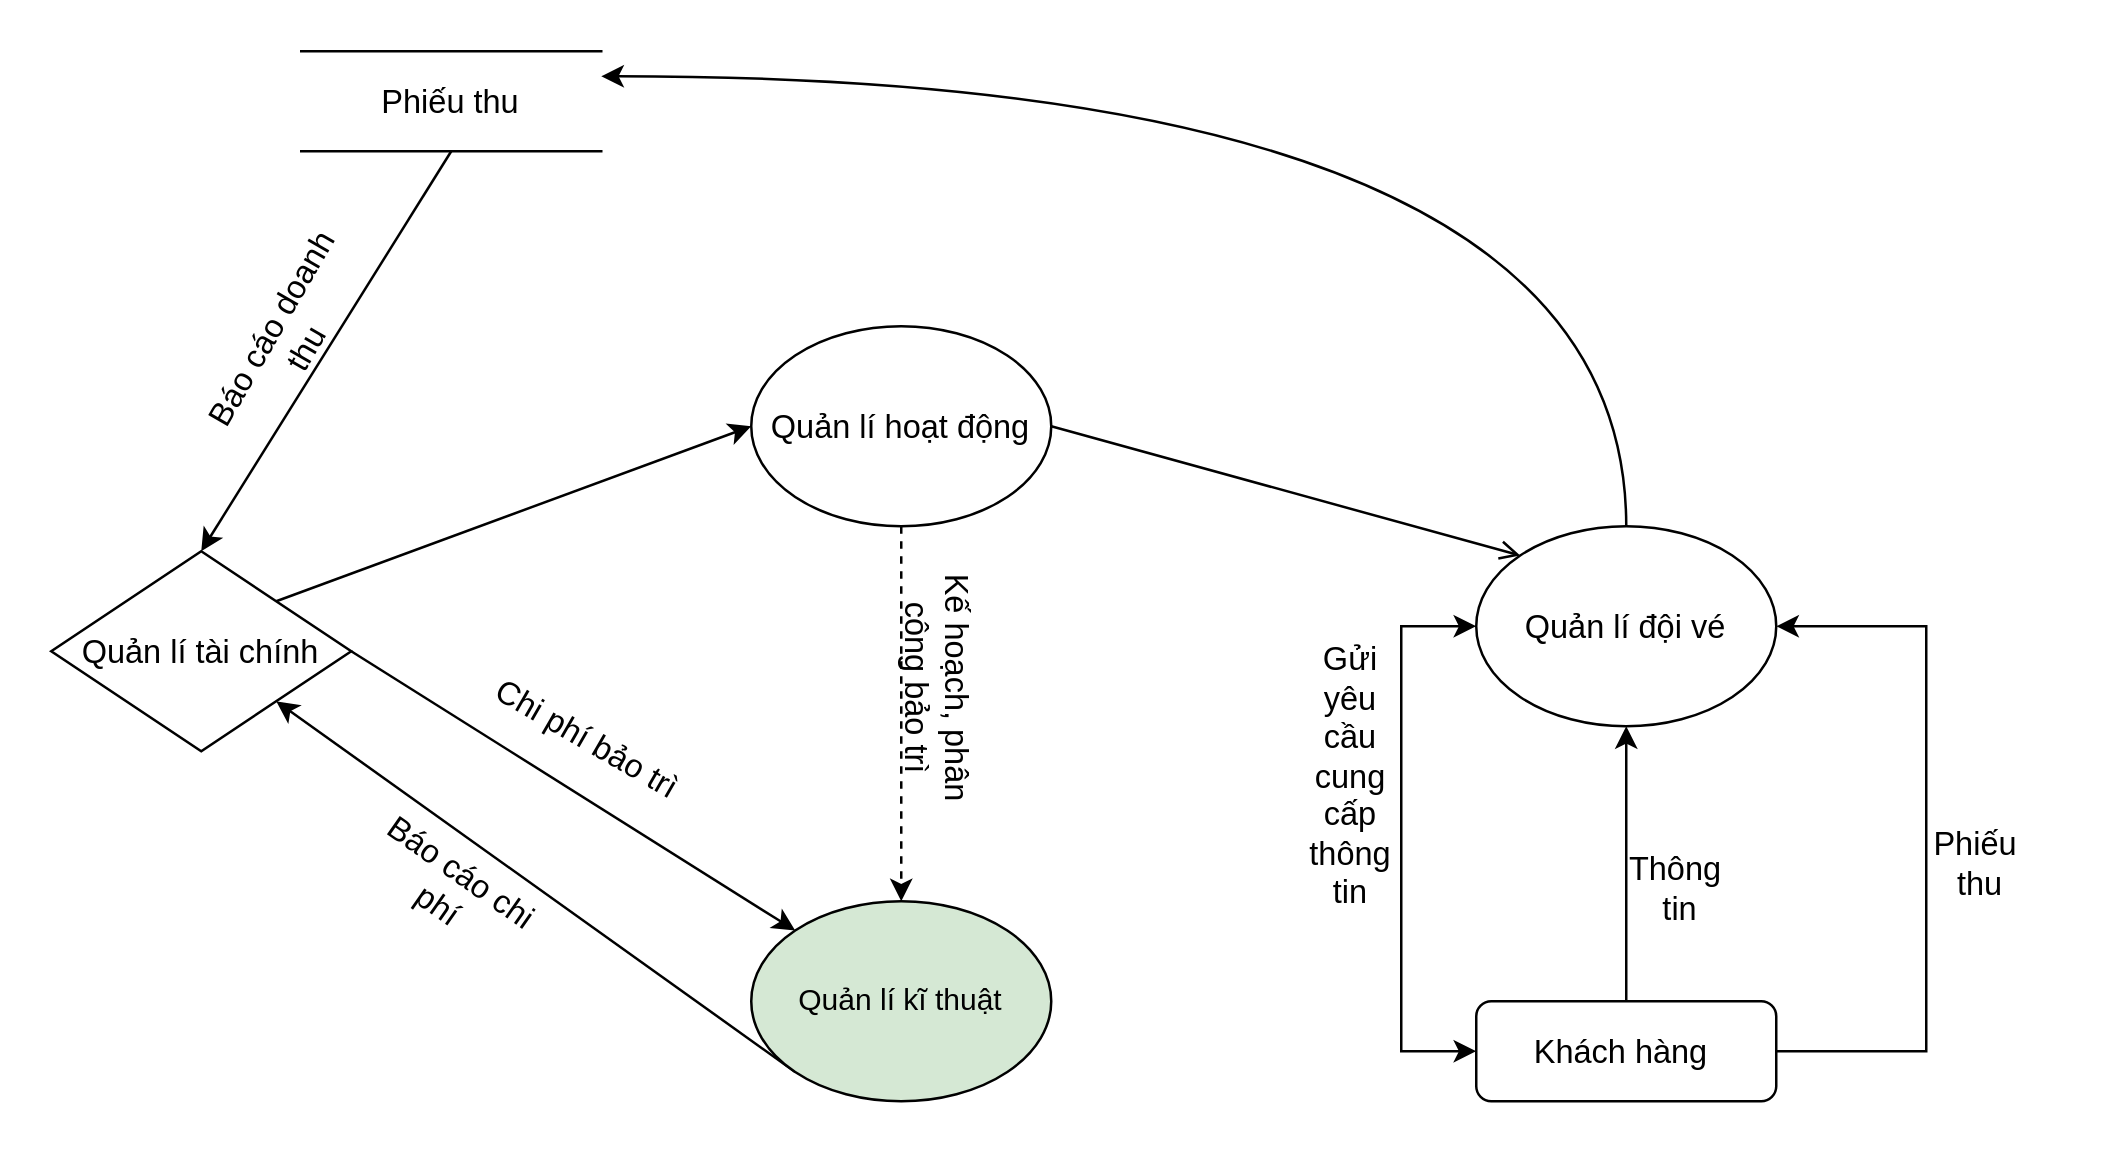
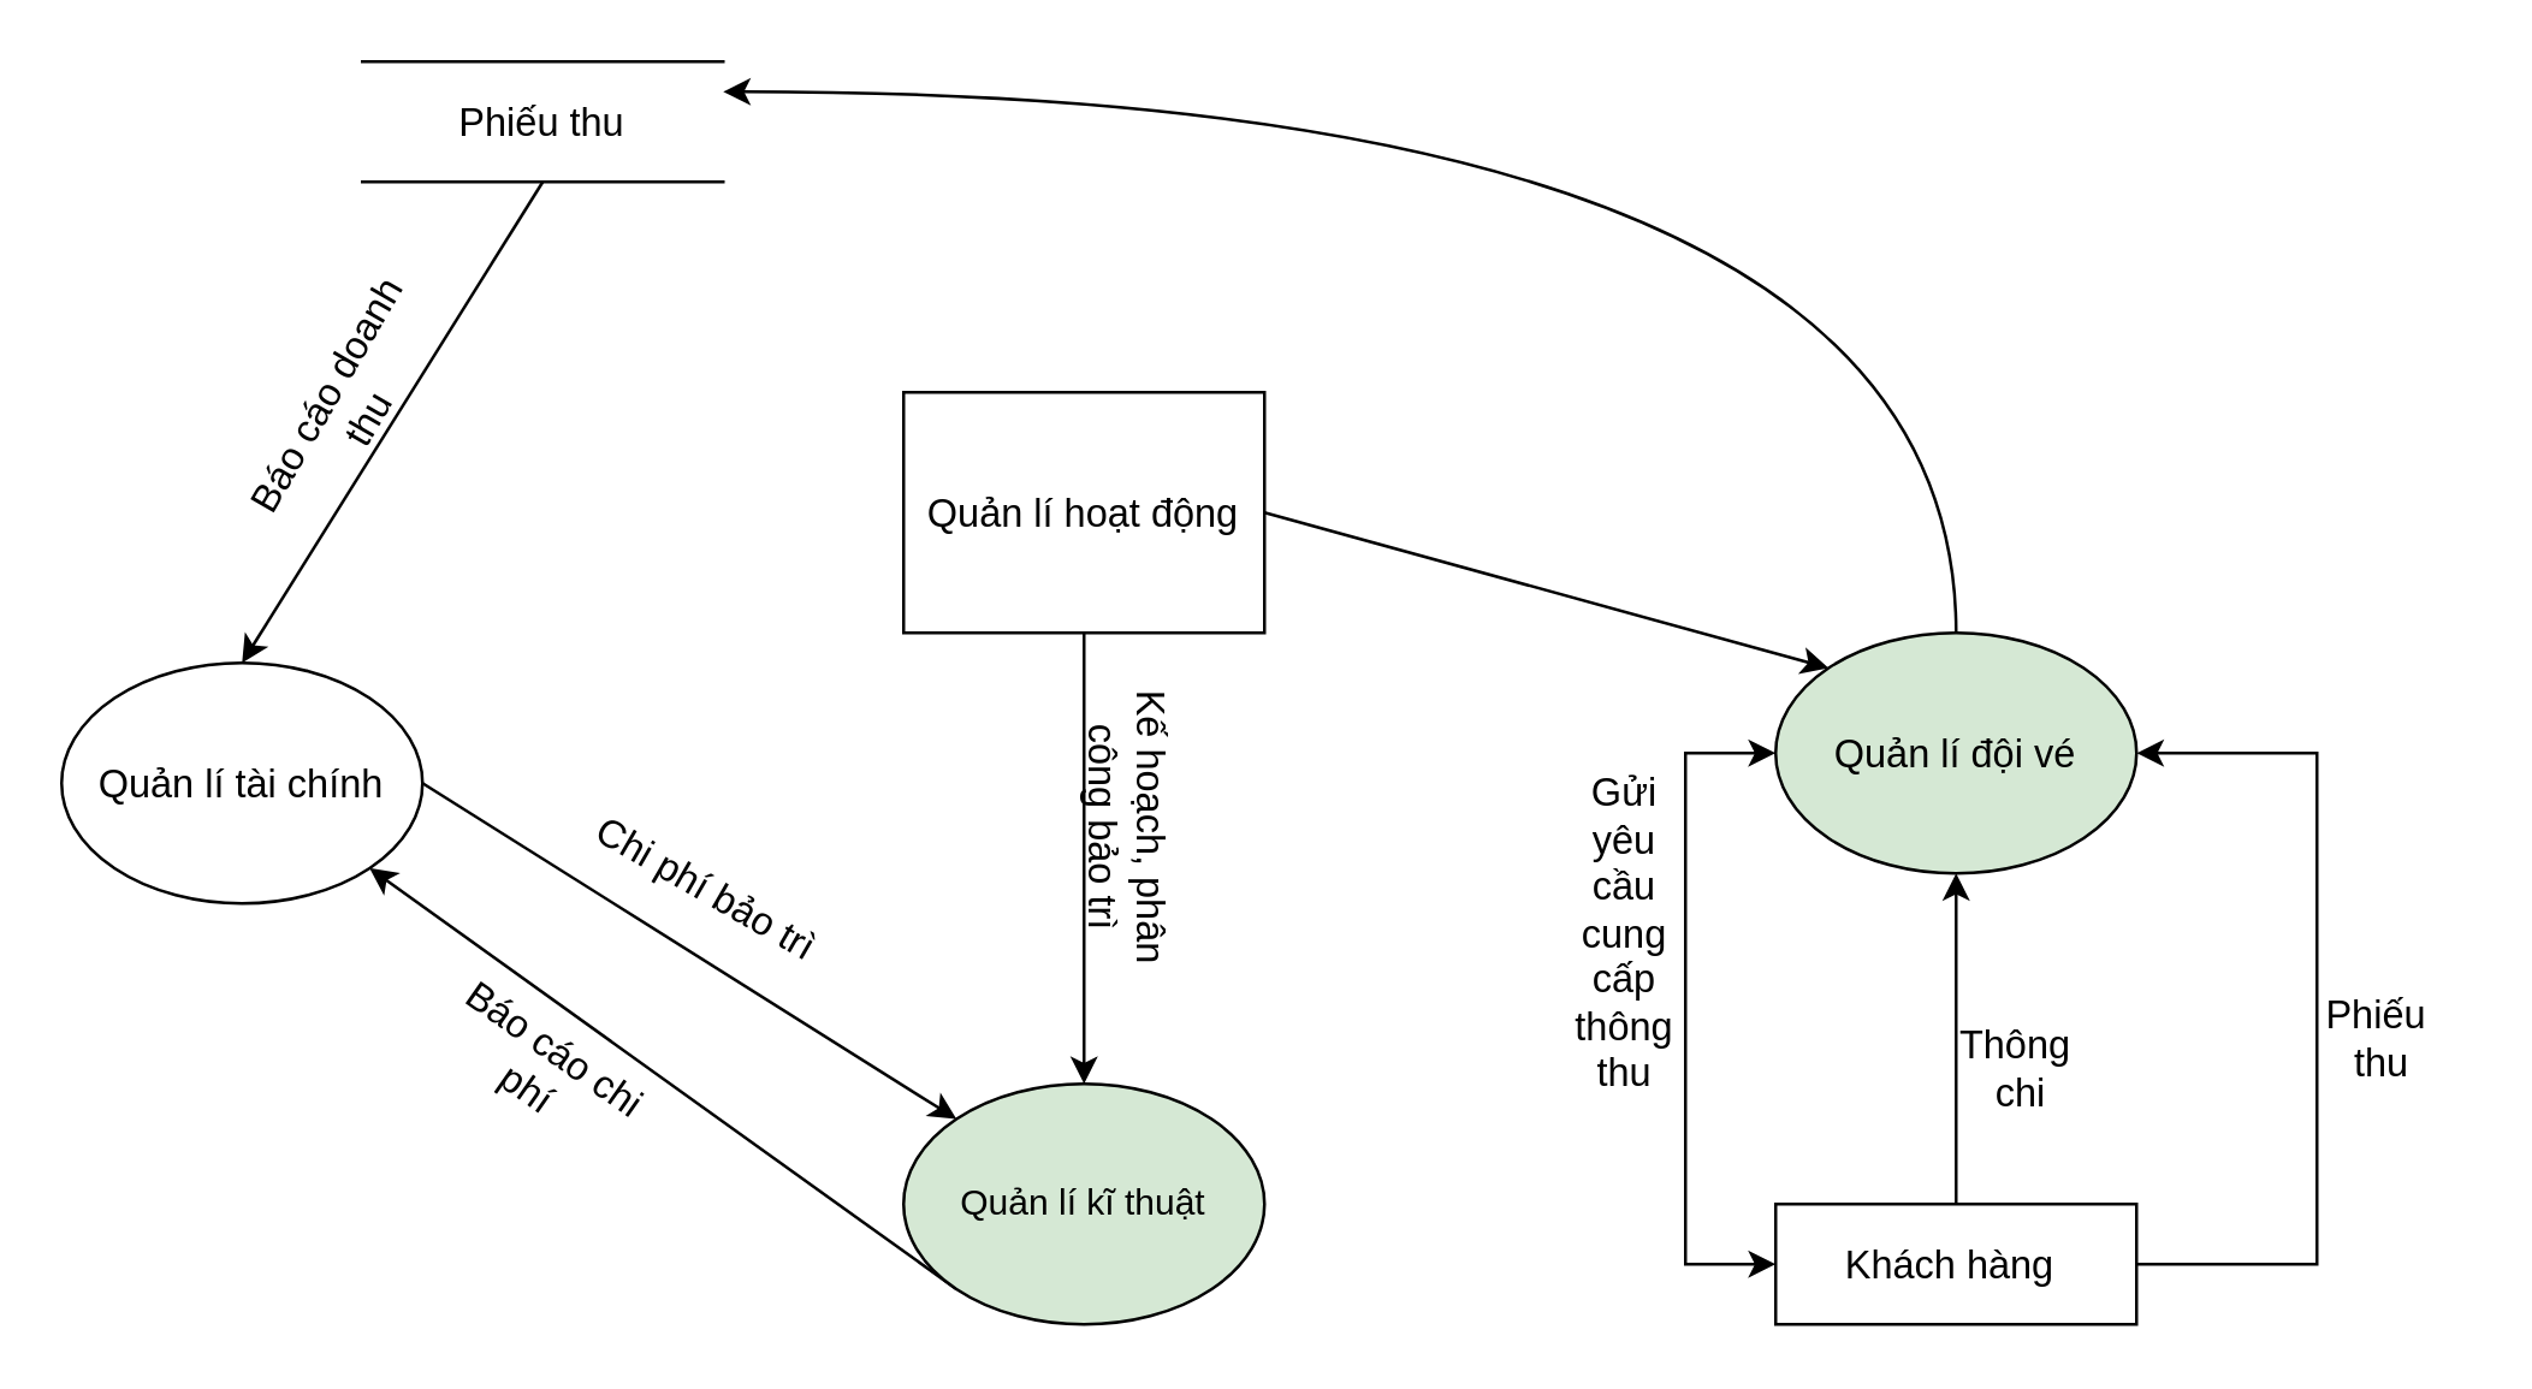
- <mxCell id="7" value="&lt;font style=&quot;font-size: 13px;&quot;&gt;Quản lí hoạt động&lt;/font&gt;" style="ellipse;whiteSpace=wrap;html=1;" vertex="1" parent="1"><mxGeometry x="300" y="130" width="120" height="80" as="geometry" /></mxCell>
+ <mxCell id="7" value="&lt;font style=&quot;font-size: 13px;&quot;&gt;Quản lí hoạt động&lt;/font&gt;" style="whiteSpace=wrap;html=1;rounded=0;" vertex="1" parent="1"><mxGeometry x="300" y="130" width="120" height="80" as="geometry" /></mxCell>
- <mxCell id="3" style="rounded=0;orthogonalLoop=1;jettySize=auto;html=1;exitX=1;exitY=0;exitDx=0;exitDy=0;entryX=0;entryY=0.5;entryDx=0;entryDy=0;" edge="1" parent="1" source="4" target="7"><mxGeometry relative="1" as="geometry" /></mxCell>
- <mxCell id="6" style="rounded=0;orthogonalLoop=1;jettySize=auto;html=1;exitX=1;exitY=0.5;exitDx=0;exitDy=0;entryX=0;entryY=0;entryDx=0;entryDy=0;endArrow=open;" edge="1" parent="1" source="7" target="11"><mxGeometry relative="1" as="geometry" /></mxCell>
+ <mxCell id="6" style="rounded=0;orthogonalLoop=1;jettySize=auto;html=1;exitX=1;exitY=0.5;exitDx=0;exitDy=0;entryX=0;entryY=0;entryDx=0;entryDy=0;" edge="1" parent="1" source="7" target="11"><mxGeometry relative="1" as="geometry" /></mxCell>
- <mxCell id="11" value="&lt;font style=&quot;font-size: 13px;&quot;&gt;Quản lí đội vé&lt;/font&gt;" style="ellipse;whiteSpace=wrap;html=1;" vertex="1" parent="1"><mxGeometry x="590" y="210" width="120" height="80" as="geometry" /></mxCell>
+ <mxCell id="11" value="&lt;font style=&quot;font-size: 13px;&quot;&gt;Quản lí đội vé&lt;/font&gt;" style="ellipse;whiteSpace=wrap;html=1;fillColor=#d5e8d4;" vertex="1" parent="1"><mxGeometry x="590" y="210" width="120" height="80" as="geometry" /></mxCell>
- <mxCell id="4" value="&lt;font style=&quot;font-size: 13px;&quot;&gt;Quản lí tài chính&lt;/font&gt;" style="rhombus;whiteSpace=wrap;html=1;" vertex="1" parent="1"><mxGeometry x="20" y="220" width="120" height="80" as="geometry" /></mxCell>
+ <mxCell id="4" value="&lt;font style=&quot;font-size: 13px;&quot;&gt;Quản lí tài chính&lt;/font&gt;" style="ellipse;whiteSpace=wrap;html=1;" vertex="1" parent="1"><mxGeometry x="20" y="220" width="120" height="80" as="geometry" /></mxCell>
- <mxCell id="5" style="rounded=0;orthogonalLoop=1;jettySize=auto;html=1;exitX=0.5;exitY=1;exitDx=0;exitDy=0;dashed=1;" edge="1" parent="1" source="7" target="9"><mxGeometry relative="1" as="geometry" /></mxCell>
+ <mxCell id="5" style="rounded=0;orthogonalLoop=1;jettySize=auto;html=1;exitX=0.5;exitY=1;exitDx=0;exitDy=0;" edge="1" parent="1" source="7" target="9"><mxGeometry relative="1" as="geometry" /></mxCell>
- <mxCell id="23" value="&lt;font style=&quot;font-size: 13px;&quot;&gt;Gửi yêu cầu cung cấp thông tin&lt;/font&gt;" style="text;strokeColor=none;align=center;fillColor=none;html=1;verticalAlign=middle;whiteSpace=wrap;rounded=0;" vertex="1" parent="1"><mxGeometry x="520" y="260" width="40" height="100" as="geometry" /></mxCell>
+ <mxCell id="23" value="&lt;font style=&quot;font-size: 13px;&quot;&gt;Gửi yêu cầu cung cấp thông thu&lt;/font&gt;" style="text;strokeColor=none;align=center;fillColor=none;html=1;verticalAlign=middle;whiteSpace=wrap;rounded=0;" vertex="1" parent="1"><mxGeometry x="520" y="260" width="40" height="100" as="geometry" /></mxCell>
- <mxCell id="22" value="&lt;font style=&quot;font-size: 13px;&quot;&gt;Thông&lt;/font&gt;&lt;div&gt;&lt;font style=&quot;font-size: 13px;&quot;&gt;&amp;nbsp;tin&lt;/font&gt;&lt;/div&gt;" style="text;strokeColor=none;align=center;fillColor=none;html=1;verticalAlign=middle;whiteSpace=wrap;rounded=0;" vertex="1" parent="1"><mxGeometry x="650" y="315" width="40" height="80" as="geometry" /></mxCell>
+ <mxCell id="22" value="&lt;font style=&quot;font-size: 13px;&quot;&gt;Thông&lt;/font&gt;&lt;div&gt;&lt;font style=&quot;font-size: 13px;&quot;&gt;&amp;nbsp;chi&lt;/font&gt;&lt;/div&gt;" style="text;strokeColor=none;align=center;fillColor=none;html=1;verticalAlign=middle;whiteSpace=wrap;rounded=0;" vertex="1" parent="1"><mxGeometry x="650" y="315" width="40" height="80" as="geometry" /></mxCell>
- <mxCell id="16" value="&lt;font style=&quot;font-size: 13px;&quot;&gt;Khách hàng&amp;nbsp;&lt;/font&gt;" style="whiteSpace=wrap;html=1;rounded=1;" vertex="1" parent="1"><mxGeometry x="590" y="400" width="120" height="40" as="geometry" /></mxCell>
+ <mxCell id="16" value="&lt;font style=&quot;font-size: 13px;&quot;&gt;Khách hàng&amp;nbsp;&lt;/font&gt;" style="rounded=0;whiteSpace=wrap;html=1;" vertex="1" parent="1"><mxGeometry x="590" y="400" width="120" height="40" as="geometry" /></mxCell>
